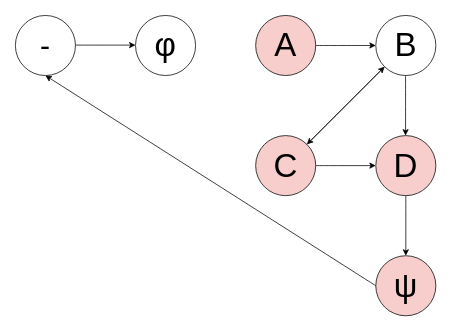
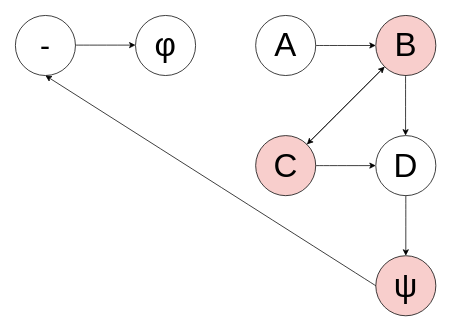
- <mxCell id="3" value="A" style="ellipse;whiteSpace=wrap;html=1;aspect=fixed;fontSize=44;fillColor=#f8cecc;" vertex="1" parent="1"><mxGeometry x="340" y="20" width="80" height="80" as="geometry" /></mxCell>
+ <mxCell id="3" value="A" style="ellipse;whiteSpace=wrap;html=1;aspect=fixed;fontSize=44;" vertex="1" parent="1"><mxGeometry x="340" y="20" width="80" height="80" as="geometry" /></mxCell>
- <mxCell id="5" value="B" style="ellipse;whiteSpace=wrap;html=1;aspect=fixed;fontSize=44;" vertex="1" parent="1"><mxGeometry x="500" y="20" width="80" height="80" as="geometry" /></mxCell>
+ <mxCell id="5" value="B" style="ellipse;whiteSpace=wrap;html=1;aspect=fixed;fontSize=44;fillColor=#f8cecc;" vertex="1" parent="1"><mxGeometry x="500" y="20" width="80" height="80" as="geometry" /></mxCell>
- <mxCell id="9" value="D" style="ellipse;whiteSpace=wrap;html=1;aspect=fixed;fontSize=44;fillColor=#f8cecc;" vertex="1" parent="1"><mxGeometry x="500" y="180" width="80" height="80" as="geometry" /></mxCell>
+ <mxCell id="9" value="D" style="ellipse;whiteSpace=wrap;html=1;aspect=fixed;fontSize=44;" vertex="1" parent="1"><mxGeometry x="500" y="180" width="80" height="80" as="geometry" /></mxCell>
